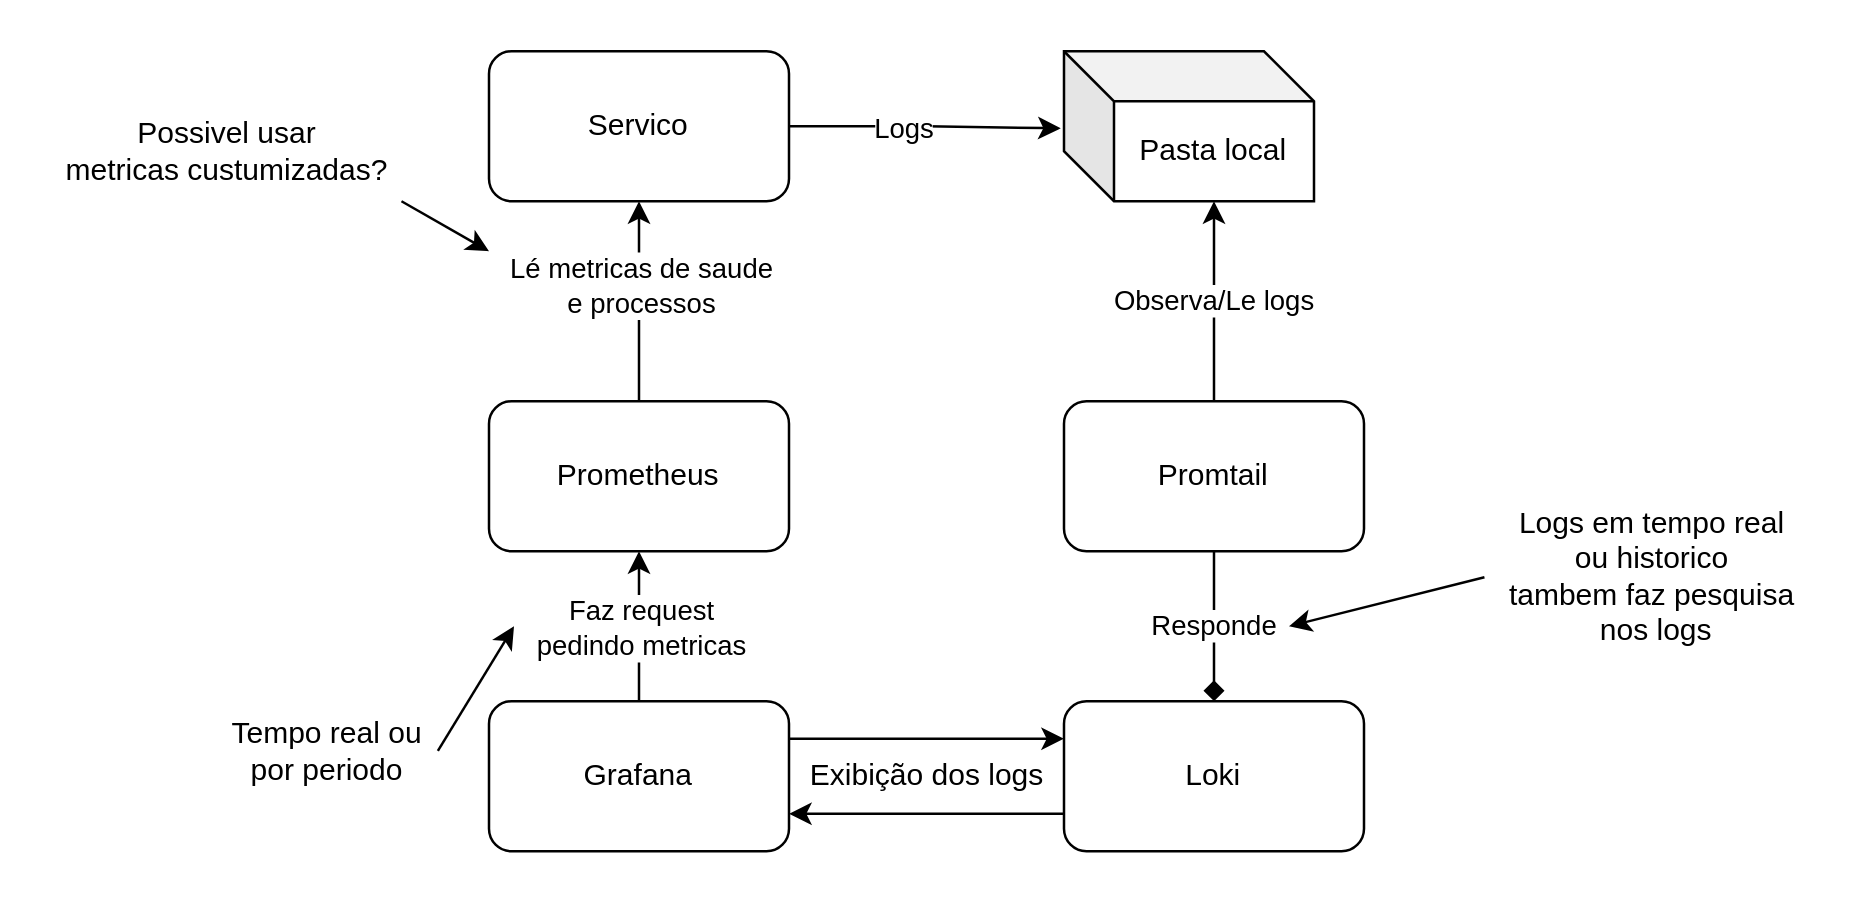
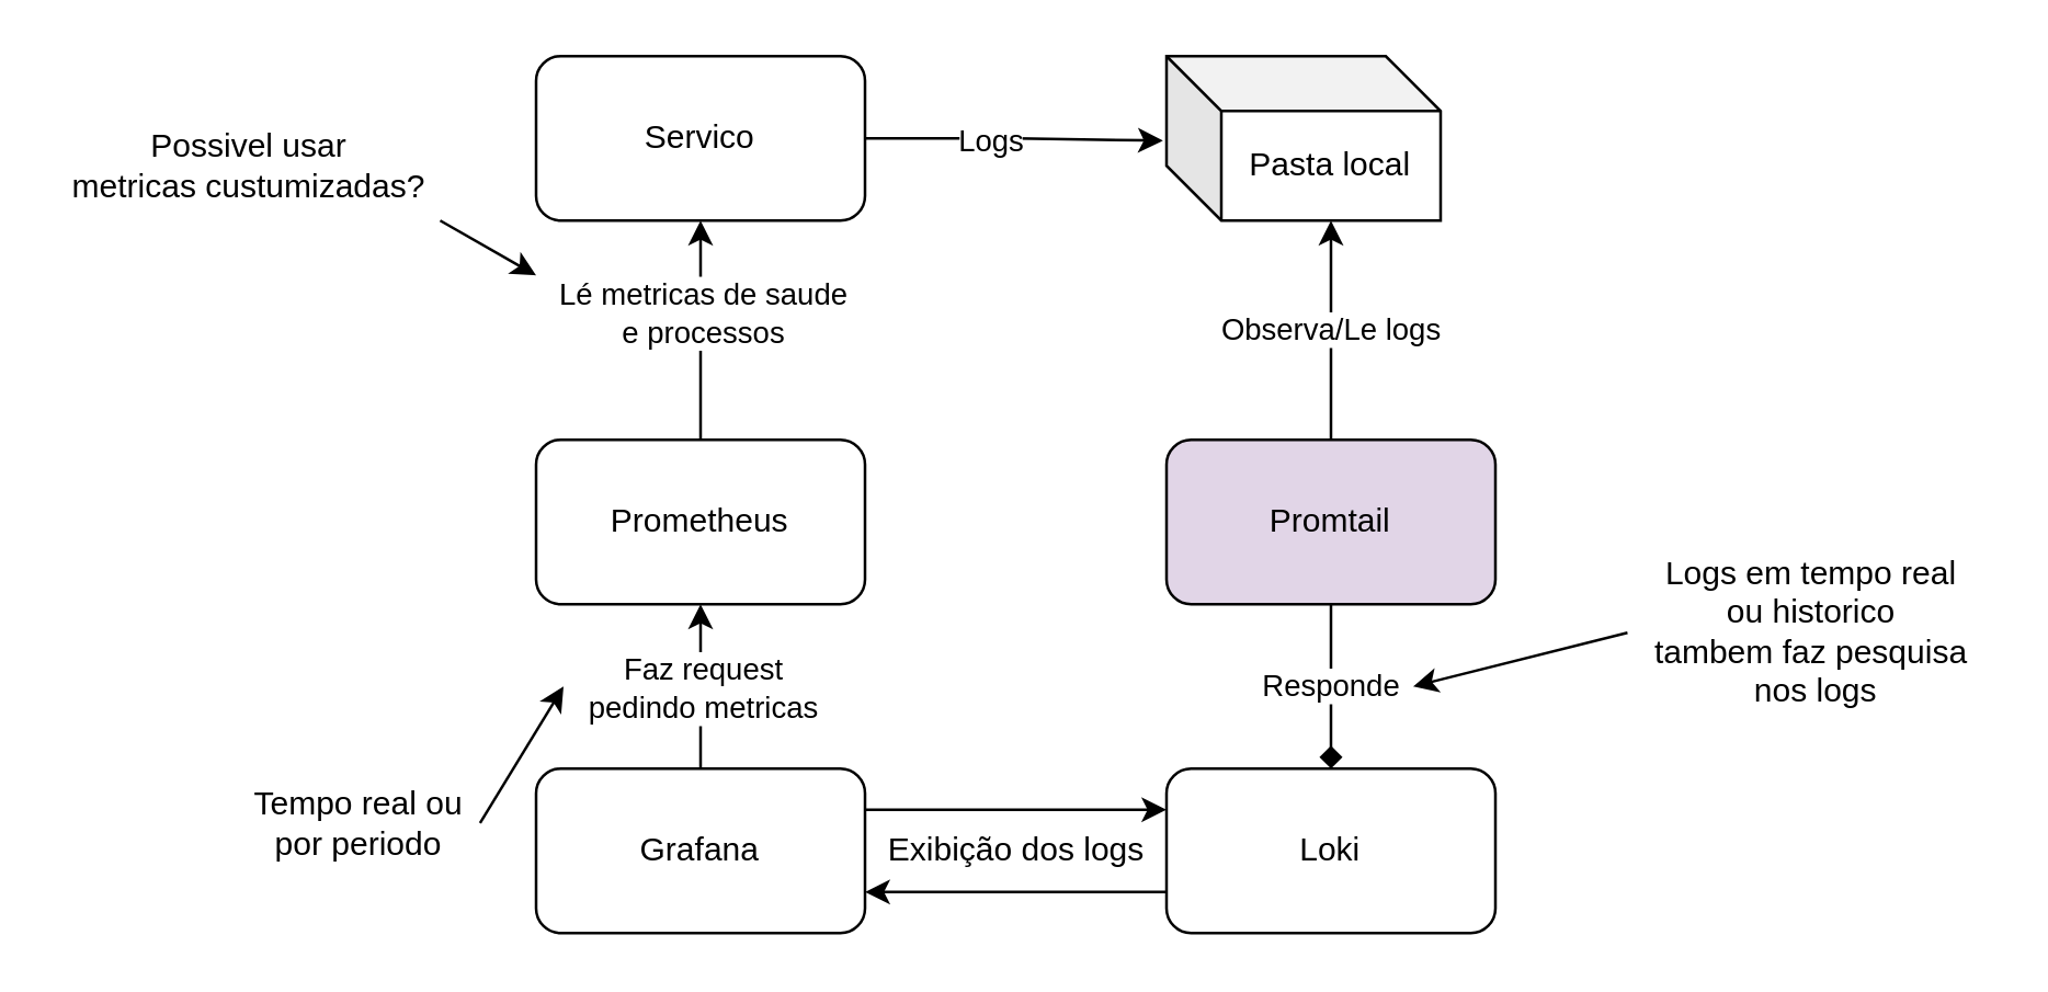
- <mxCell id="8" value="Promtail" style="rounded=1;whiteSpace=wrap;html=1;" vertex="1" parent="1"><mxGeometry x="425" y="160" width="120" height="60" as="geometry" /></mxCell>
+ <mxCell id="8" value="Promtail" style="rounded=1;whiteSpace=wrap;html=1;fillColor=#e1d5e7;" vertex="1" parent="1"><mxGeometry x="425" y="160" width="120" height="60" as="geometry" /></mxCell>
